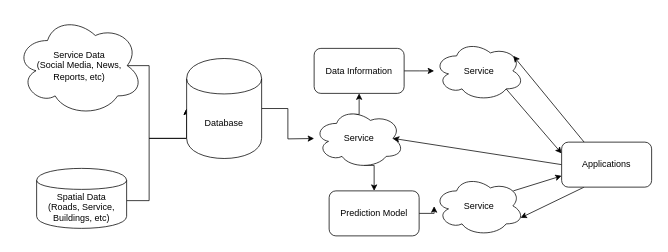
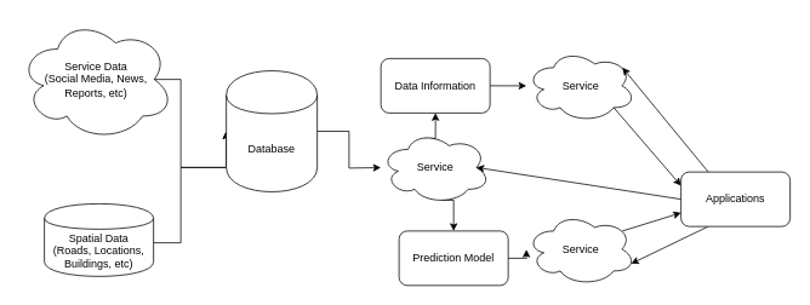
- <mxCell id="22" value="&lt;span&gt;Spatial Data&lt;/span&gt;&lt;br&gt;&lt;span&gt;(Roads, Service, Buildings, etc)&lt;/span&gt;" style="shape=cylinder;whiteSpace=wrap;html=1;boundedLbl=1;backgroundOutline=1;" vertex="1" parent="1"><mxGeometry x="48" y="224" width="120" height="80" as="geometry" /></mxCell>
+ <mxCell id="22" value="&lt;span&gt;Spatial Data&lt;/span&gt;&lt;br&gt;&lt;span&gt;(Roads, Locations, Buildings, etc)&lt;/span&gt;" style="shape=cylinder;whiteSpace=wrap;html=1;boundedLbl=1;backgroundOutline=1;" vertex="1" parent="1"><mxGeometry x="48" y="224" width="120" height="80" as="geometry" /></mxCell>
